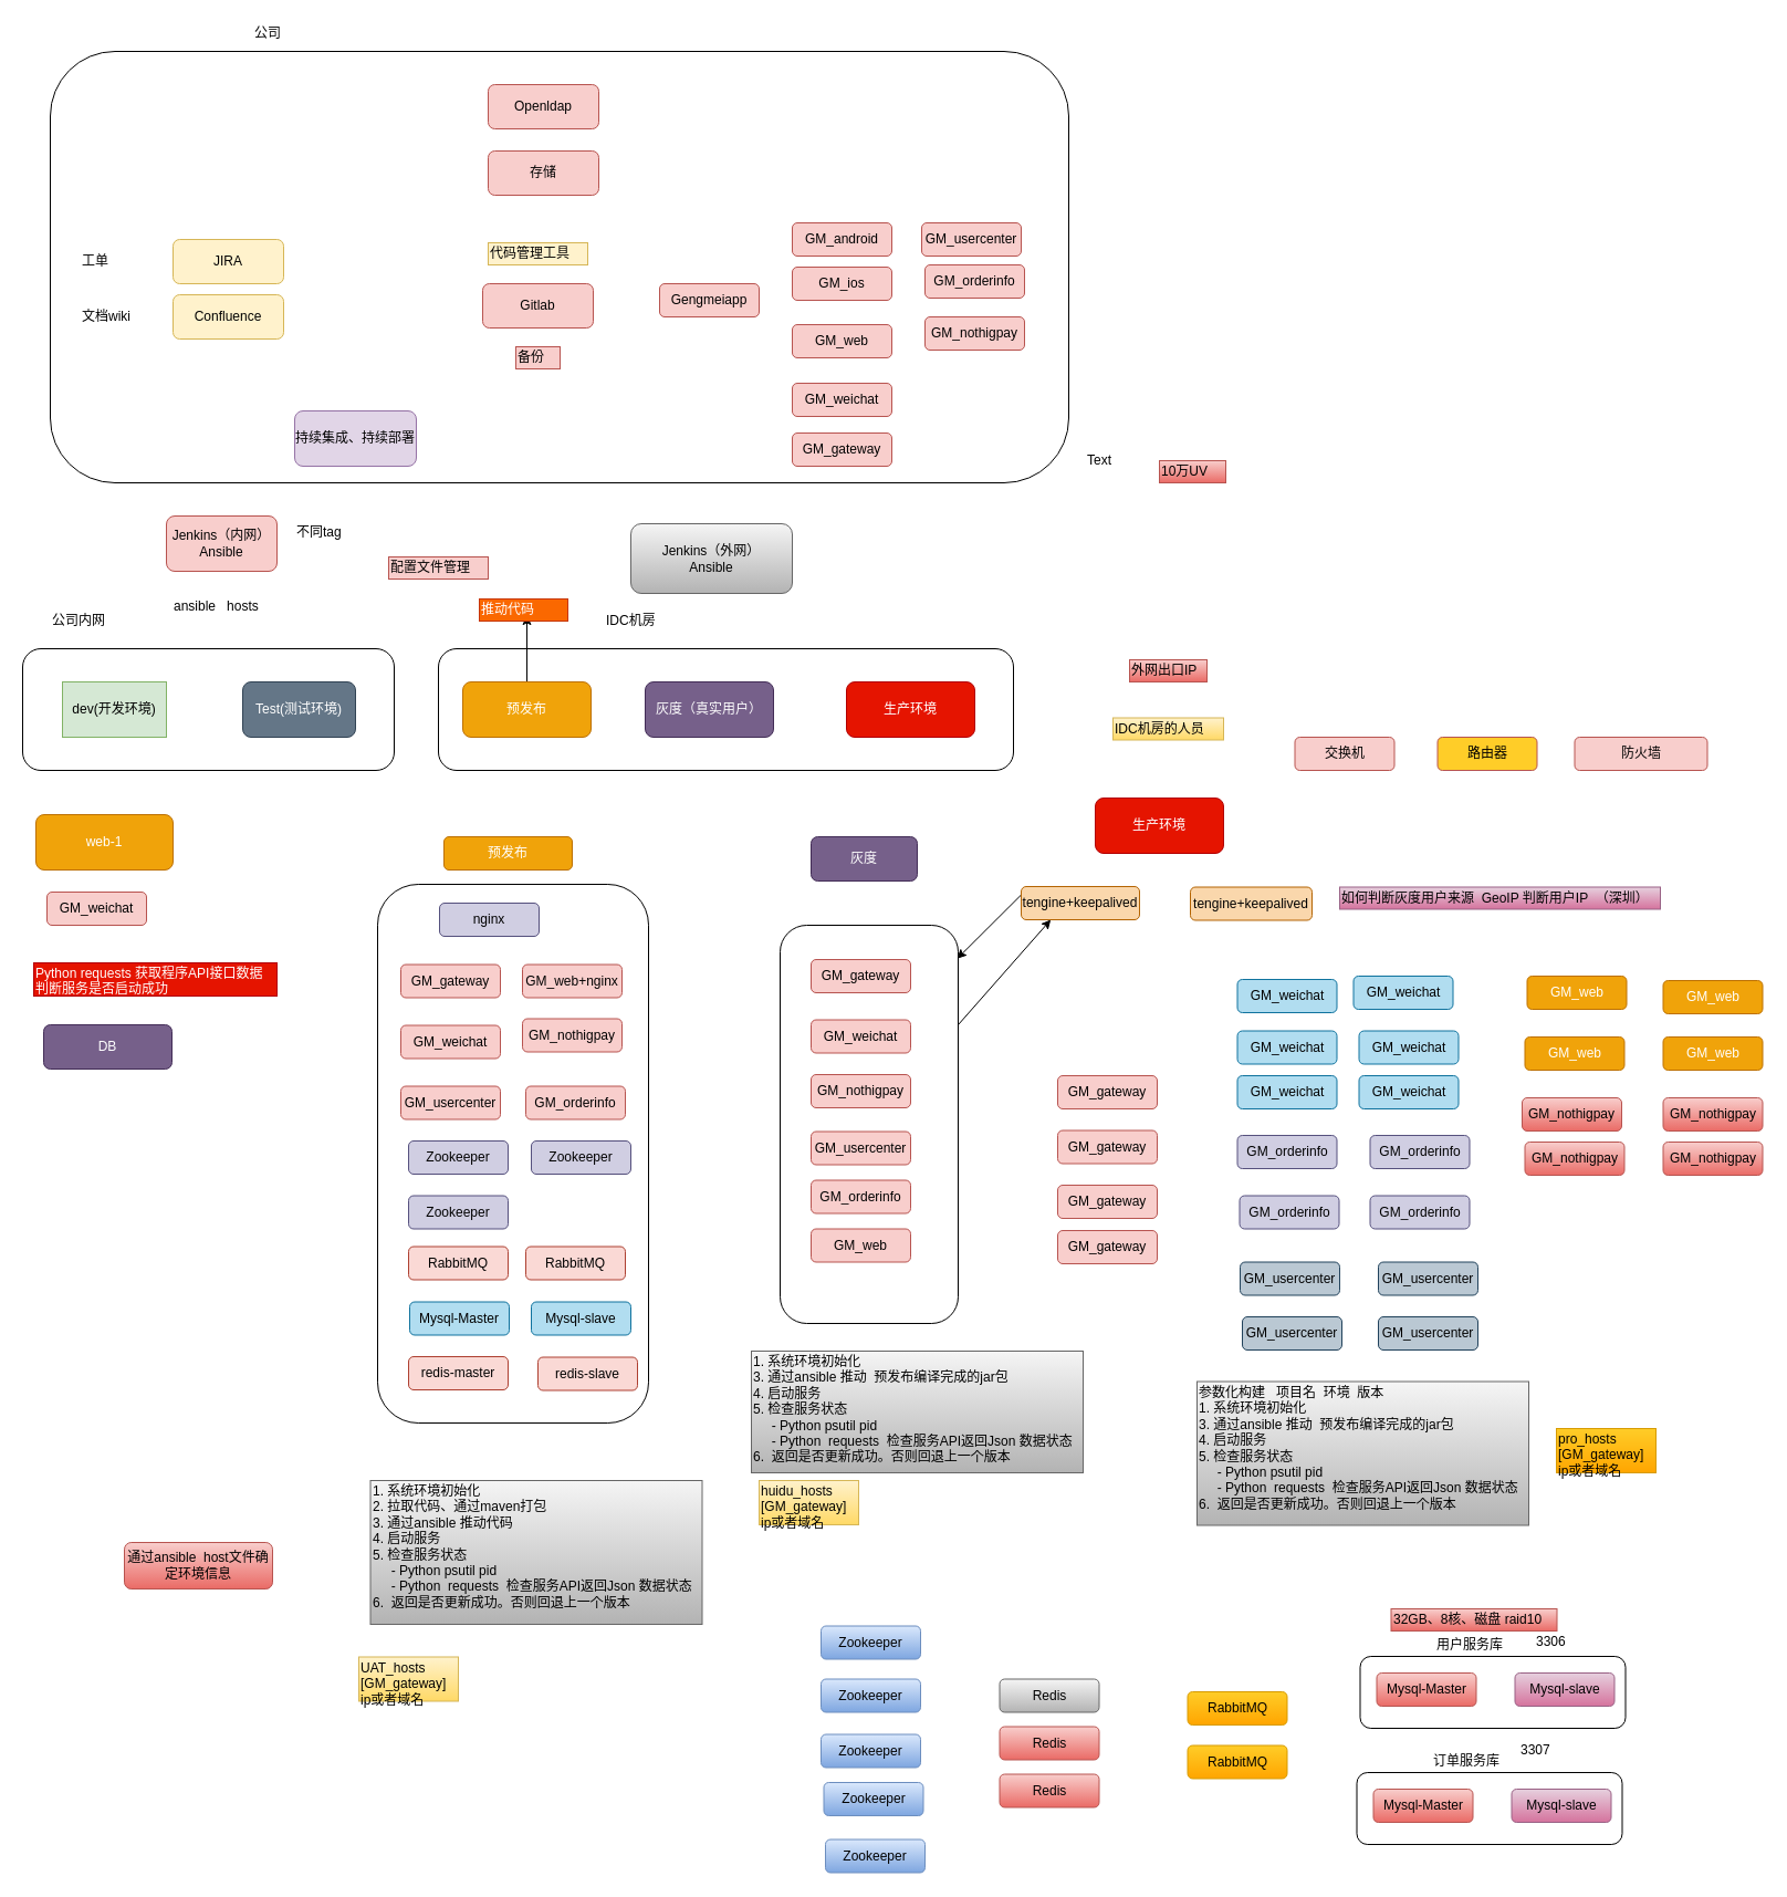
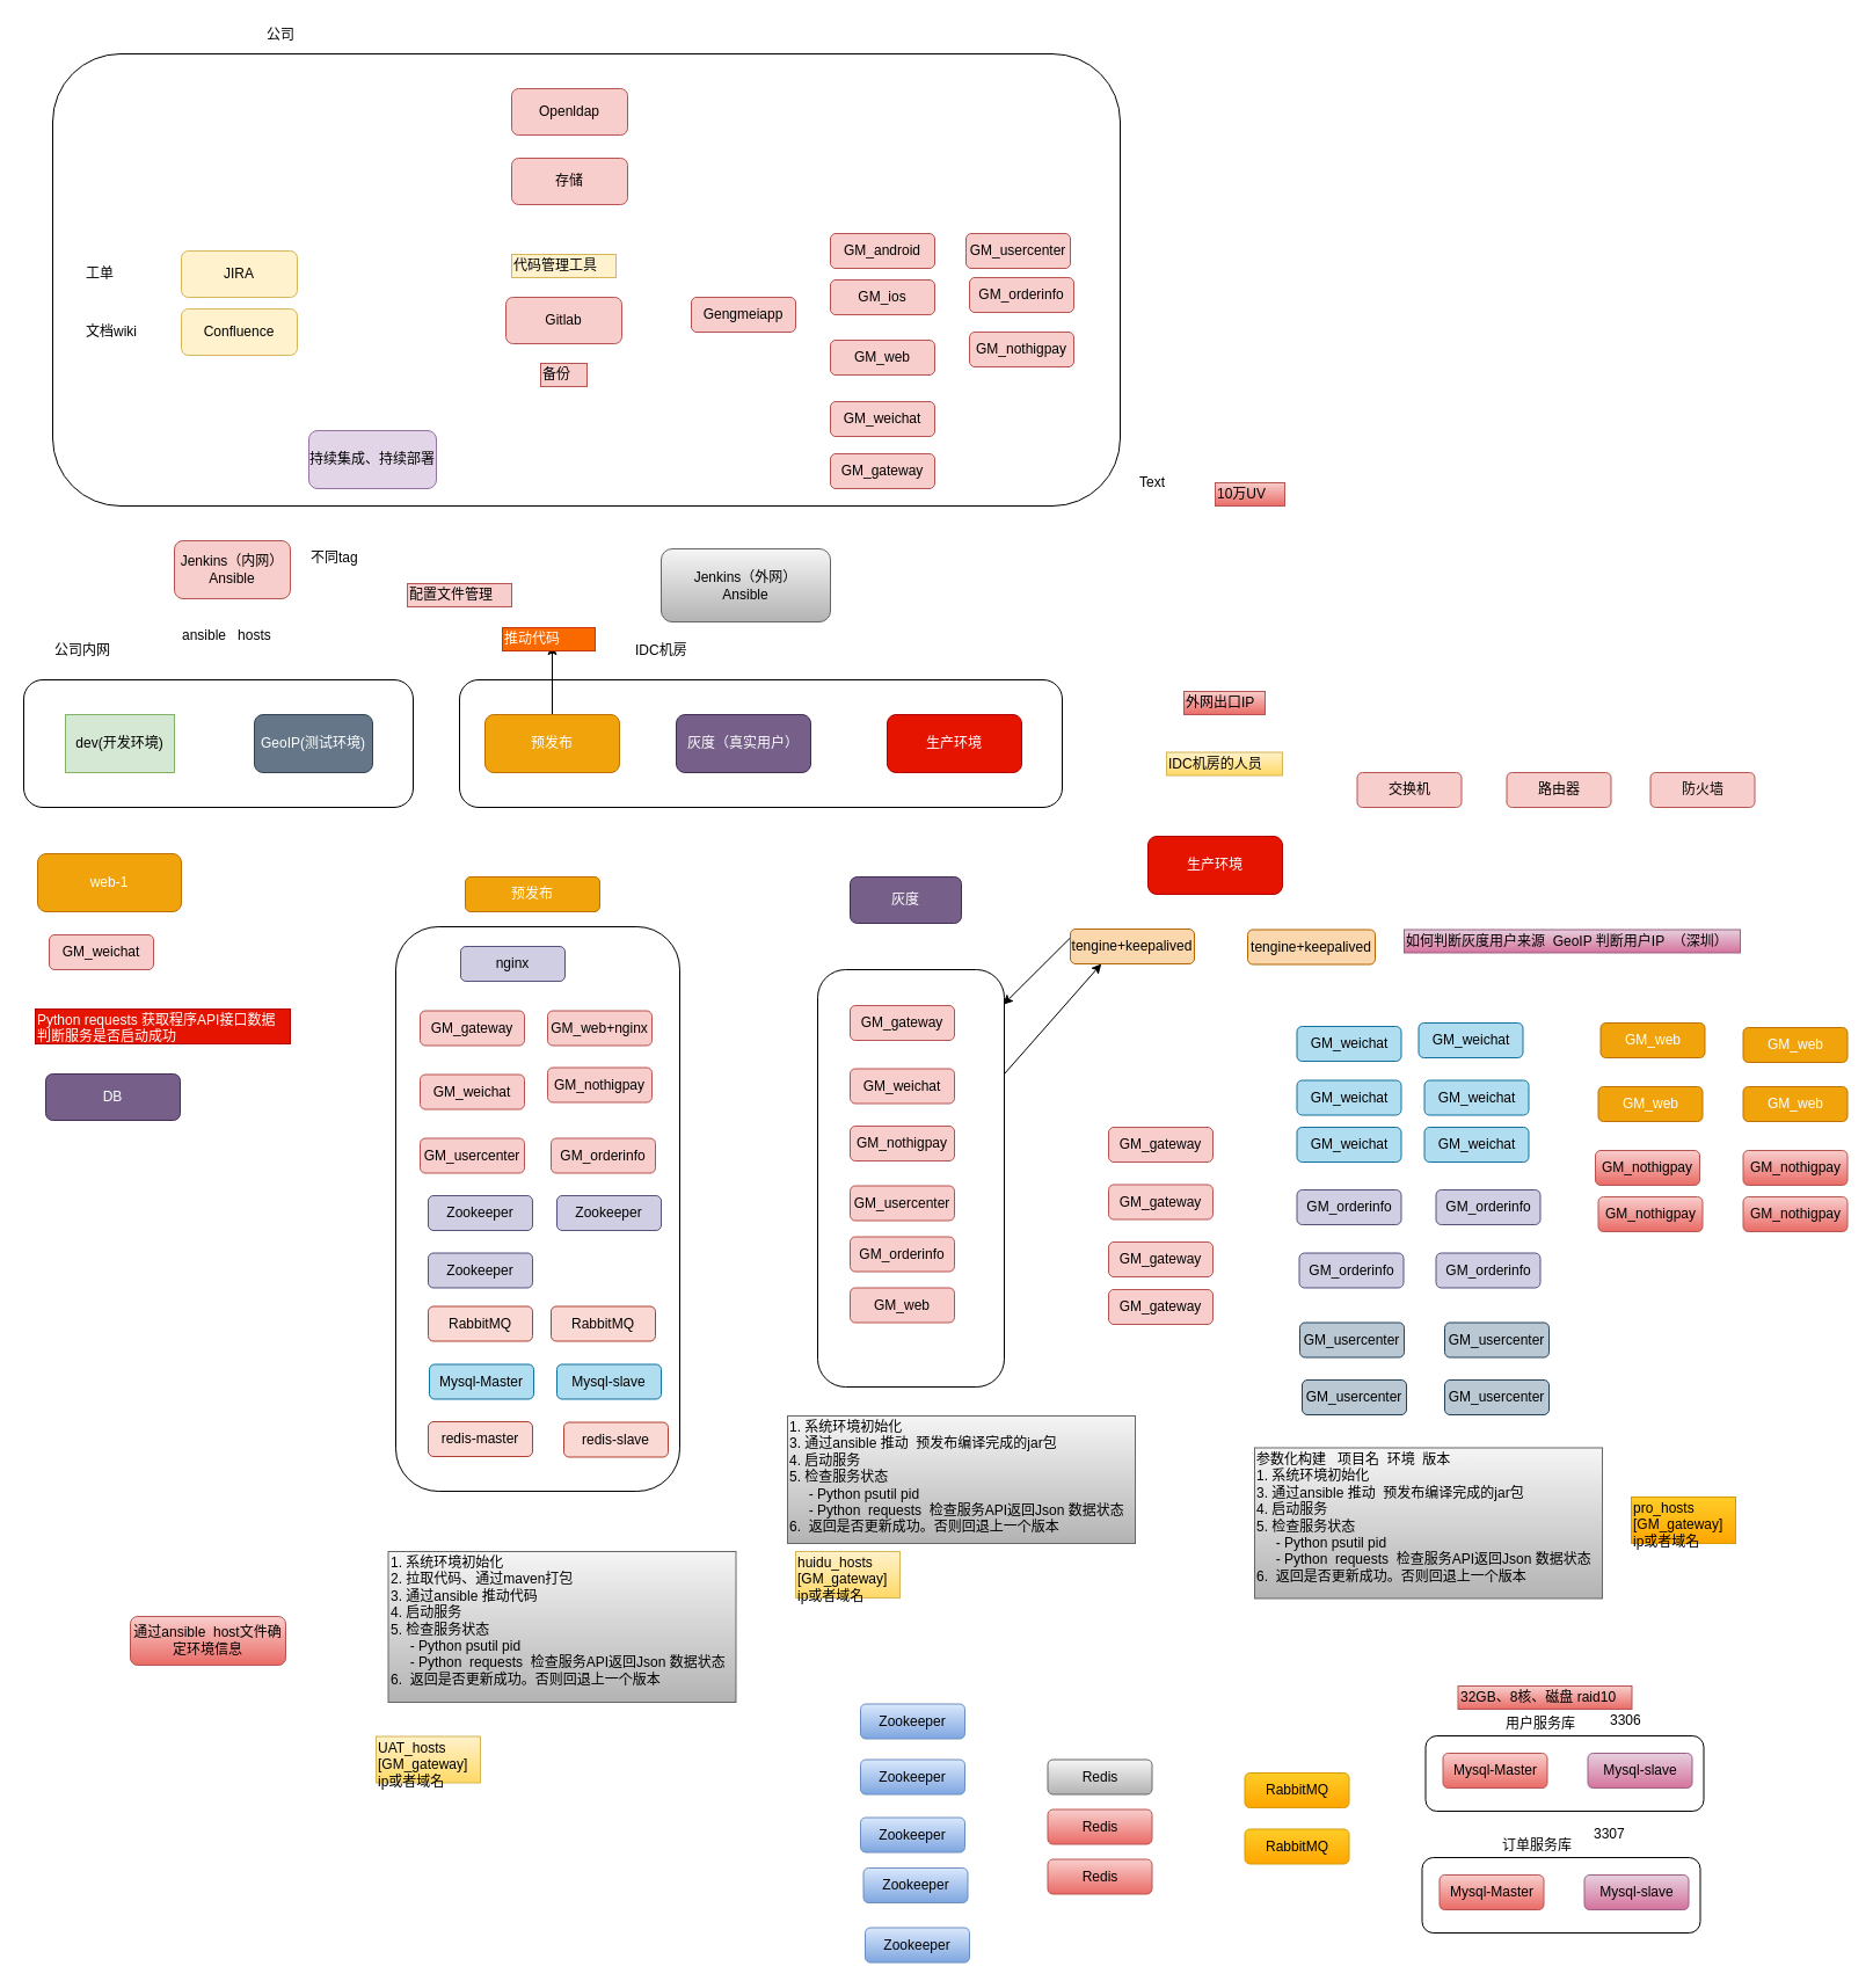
- <mxCell id="11" value="Test(测试环境)" style="rounded=1;whiteSpace=wrap;html=1;fillColor=#647687;strokeColor=#314354;fontColor=#ffffff;" vertex="1" parent="1"><mxGeometry x="219" y="616" width="102" height="50" as="geometry" /></mxCell>
+ <mxCell id="11" value="GeoIP(测试环境)" style="rounded=1;whiteSpace=wrap;html=1;fillColor=#647687;strokeColor=#314354;fontColor=#ffffff;" vertex="1" parent="1"><mxGeometry x="219" y="616" width="102" height="50" as="geometry" /></mxCell>
- <mxCell id="132" value="路由器" style="rounded=1;whiteSpace=wrap;html=1;fillColor=#ffcd28;strokeColor=#b85450;" vertex="1" parent="1"><mxGeometry x="1299.5" y="666" width="90" height="30" as="geometry" /></mxCell>
+ <mxCell id="132" value="路由器" style="rounded=1;whiteSpace=wrap;html=1;fillColor=#f8cecc;strokeColor=#b85450;" vertex="1" parent="1"><mxGeometry x="1299.5" y="666" width="90" height="30" as="geometry" /></mxCell>
- <mxCell id="133" value="防火墙" style="rounded=1;whiteSpace=wrap;html=1;fillColor=#f8cecc;strokeColor=#b85450;" vertex="1" parent="1"><mxGeometry x="1423.5" y="666" width="120" height="30" as="geometry" /></mxCell>
+ <mxCell id="133" value="防火墙" style="rounded=1;whiteSpace=wrap;html=1;fillColor=#f8cecc;strokeColor=#b85450;" vertex="1" parent="1"><mxGeometry x="1423.5" y="666" width="90" height="30" as="geometry" /></mxCell>
